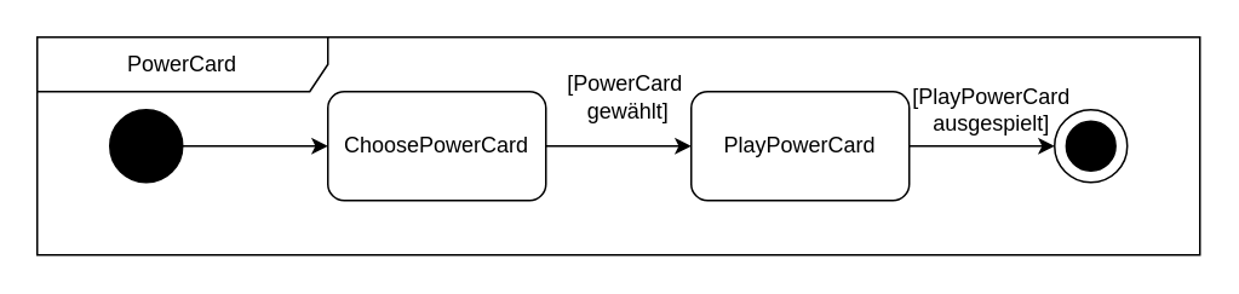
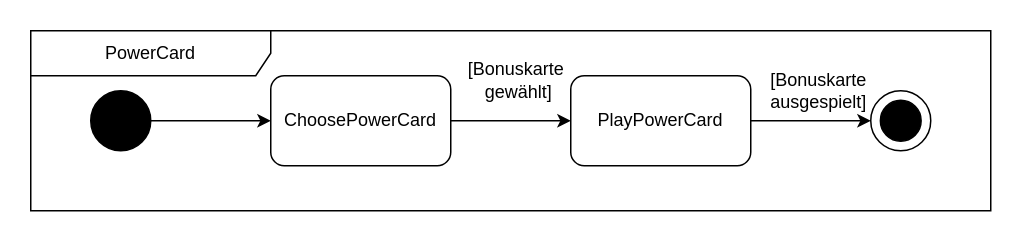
- <mxCell id="12" value="[PowerCard&amp;nbsp;&lt;div&gt;gewählt]&lt;/div&gt;" style="text;html=1;align=center;verticalAlign=middle;resizable=0;points=[];autosize=1;strokeColor=none;fillColor=none;" vertex="1" parent="11"><mxGeometry x="280" y="13" width="90" height="40" as="geometry" /></mxCell>
+ <mxCell id="12" value="[Bonuskarte&amp;nbsp;&lt;div&gt;gewählt]&lt;/div&gt;" style="text;html=1;align=center;verticalAlign=middle;resizable=0;points=[];autosize=1;strokeColor=none;fillColor=none;" vertex="1" parent="11"><mxGeometry x="280" y="13" width="90" height="40" as="geometry" /></mxCell>
- <mxCell id="13" value="[PlayPowerCard&lt;div&gt;ausgespielt]&lt;/div&gt;" style="text;html=1;align=center;verticalAlign=middle;resizable=0;points=[];autosize=1;strokeColor=none;fillColor=none;" vertex="1" parent="11"><mxGeometry x="480" y="20" width="90" height="40" as="geometry" /></mxCell>
+ <mxCell id="13" value="[Bonuskarte&lt;div&gt;ausgespielt]&lt;/div&gt;" style="text;html=1;align=center;verticalAlign=middle;resizable=0;points=[];autosize=1;strokeColor=none;fillColor=none;" vertex="1" parent="11"><mxGeometry x="480" y="20" width="90" height="40" as="geometry" /></mxCell>
